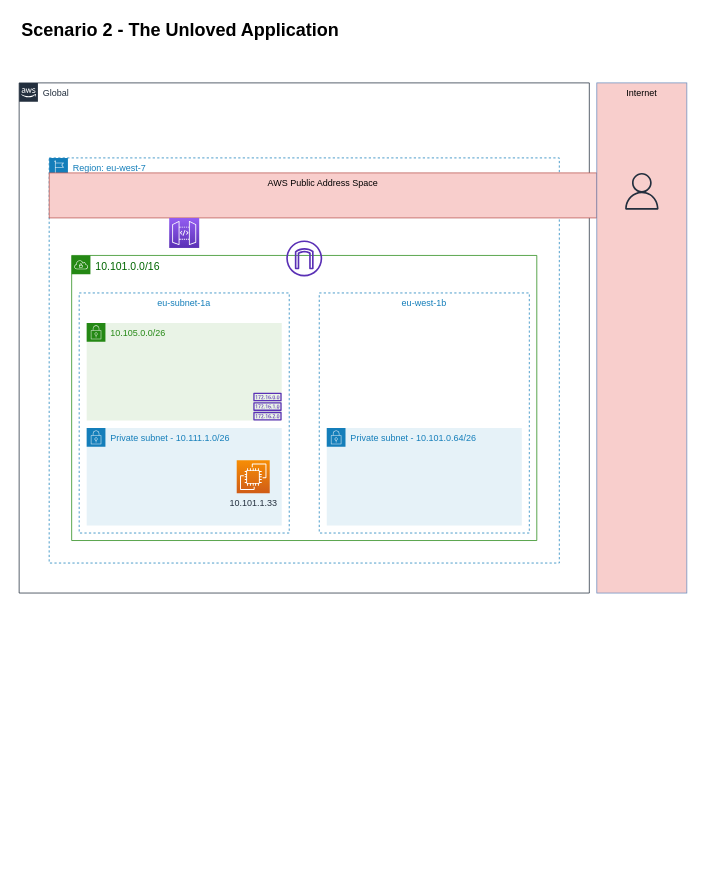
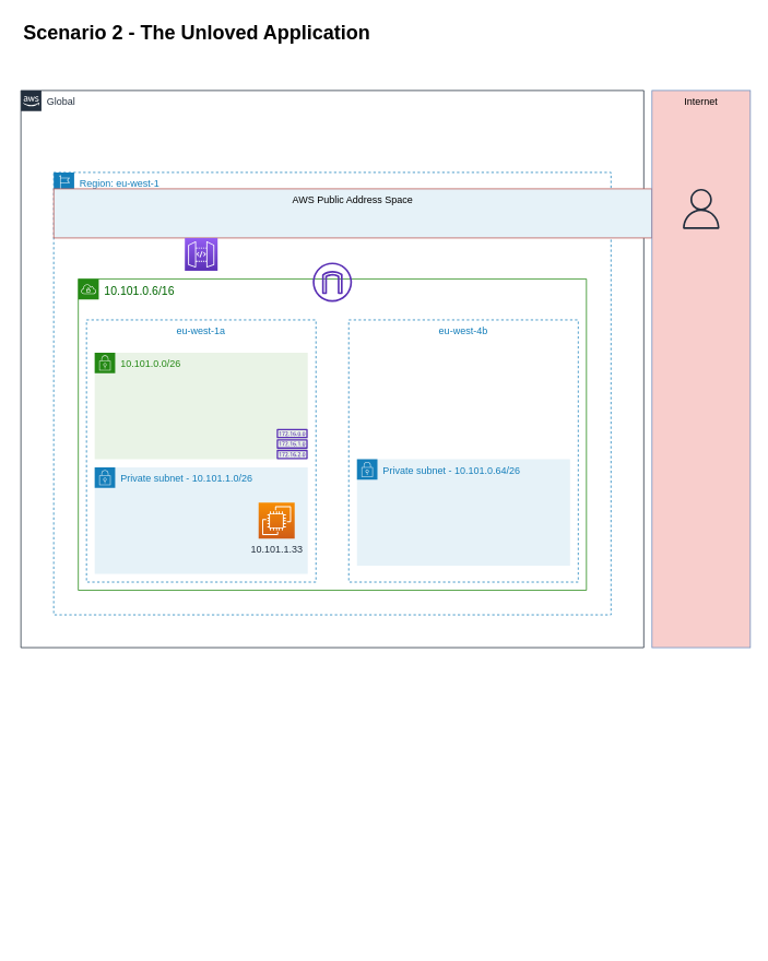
- <mxCell id="4" value="Region: eu-west-7" style="points=[[0,0],[0.25,0],[0.5,0],[0.75,0],[1,0],[1,0.25],[1,0.5],[1,0.75],[1,1],[0.75,1],[0.5,1],[0.25,1],[0,1],[0,0.75],[0,0.5],[0,0.25]];outlineConnect=0;gradientColor=none;html=1;whiteSpace=wrap;fontSize=12;fontStyle=0;shape=mxgraph.aws4.group;grIcon=mxgraph.aws4.group_region;strokeColor=#147EBA;fillColor=none;verticalAlign=top;align=left;spacingLeft=30;fontColor=#147EBA;dashed=1;shadow=0;" parent="1" vertex="1"><mxGeometry x="65" y="210" width="680" height="540" as="geometry" /></mxCell>
+ <mxCell id="4" value="Region: eu-west-1" style="points=[[0,0],[0.25,0],[0.5,0],[0.75,0],[1,0],[1,0.25],[1,0.5],[1,0.75],[1,1],[0.75,1],[0.5,1],[0.25,1],[0,1],[0,0.75],[0,0.5],[0,0.25]];outlineConnect=0;gradientColor=none;html=1;whiteSpace=wrap;fontSize=12;fontStyle=0;shape=mxgraph.aws4.group;grIcon=mxgraph.aws4.group_region;strokeColor=#147EBA;fillColor=none;verticalAlign=top;align=left;spacingLeft=30;fontColor=#147EBA;dashed=1;shadow=0;" parent="1" vertex="1"><mxGeometry x="65" y="210" width="680" height="540" as="geometry" /></mxCell>
- <mxCell id="9" value="AWS Public Address Space" style="fillColor=#f8cecc;strokeColor=#b85450;dashed=0;verticalAlign=top;fontStyle=0;shadow=0;" parent="1" vertex="1"><mxGeometry x="65" y="230" width="730" height="60" as="geometry" /></mxCell>
+ <mxCell id="9" value="AWS Public Address Space" style="fillColor=#e6f2f8;strokeColor=#b85450;dashed=0;verticalAlign=top;fontStyle=0;shadow=0;" parent="1" vertex="1"><mxGeometry x="65" y="230" width="730" height="60" as="geometry" /></mxCell>
- <mxCell id="2" value="&lt;font style=&quot;font-size: 14px&quot; color=&quot;#006600&quot;&gt;10.101.0.0/16&lt;/font&gt;" style="points=[[0,0],[0.25,0],[0.5,0],[0.75,0],[1,0],[1,0.25],[1,0.5],[1,0.75],[1,1],[0.75,1],[0.5,1],[0.25,1],[0,1],[0,0.75],[0,0.5],[0,0.25]];outlineConnect=0;gradientColor=none;html=1;whiteSpace=wrap;fontSize=12;fontStyle=0;shape=mxgraph.aws4.group;grIcon=mxgraph.aws4.group_vpc;strokeColor=#248814;fillColor=none;verticalAlign=top;align=left;spacingLeft=30;fontColor=#AAB7B8;dashed=0;shadow=0;" parent="1" vertex="1"><mxGeometry x="95" y="340" width="620" height="380" as="geometry" /></mxCell>
+ <mxCell id="2" value="&lt;font style=&quot;font-size: 14px&quot; color=&quot;#006600&quot;&gt;10.101.0.6/16&lt;/font&gt;" style="points=[[0,0],[0.25,0],[0.5,0],[0.75,0],[1,0],[1,0.25],[1,0.5],[1,0.75],[1,1],[0.75,1],[0.5,1],[0.25,1],[0,1],[0,0.75],[0,0.5],[0,0.25]];outlineConnect=0;gradientColor=none;html=1;whiteSpace=wrap;fontSize=12;fontStyle=0;shape=mxgraph.aws4.group;grIcon=mxgraph.aws4.group_vpc;strokeColor=#248814;fillColor=none;verticalAlign=top;align=left;spacingLeft=30;fontColor=#AAB7B8;dashed=0;shadow=0;" parent="1" vertex="1"><mxGeometry x="95" y="340" width="620" height="380" as="geometry" /></mxCell>
- <mxCell id="5" value="eu-subnet-1a" style="fillColor=none;strokeColor=#147EBA;dashed=1;verticalAlign=top;fontStyle=0;fontColor=#147EBA;shadow=0;" parent="1" vertex="1"><mxGeometry x="105" y="390" width="280" height="320" as="geometry" /></mxCell>
+ <mxCell id="5" value="eu-west-1a" style="fillColor=none;strokeColor=#147EBA;dashed=1;verticalAlign=top;fontStyle=0;fontColor=#147EBA;shadow=0;" parent="1" vertex="1"><mxGeometry x="105" y="390" width="280" height="320" as="geometry" /></mxCell>
- <mxCell id="7" value="eu-west-1b" style="fillColor=none;strokeColor=#147EBA;dashed=1;verticalAlign=top;fontStyle=0;fontColor=#147EBA;shadow=0;" parent="1" vertex="1"><mxGeometry x="425" y="390" width="280" height="320" as="geometry" /></mxCell>
+ <mxCell id="7" value="eu-west-4b" style="fillColor=none;strokeColor=#147EBA;dashed=1;verticalAlign=top;fontStyle=0;fontColor=#147EBA;shadow=0;" parent="1" vertex="1"><mxGeometry x="425" y="390" width="280" height="320" as="geometry" /></mxCell>
- <mxCell id="6" value="10.105.0.0/26" style="points=[[0,0],[0.25,0],[0.5,0],[0.75,0],[1,0],[1,0.25],[1,0.5],[1,0.75],[1,1],[0.75,1],[0.5,1],[0.25,1],[0,1],[0,0.75],[0,0.5],[0,0.25]];outlineConnect=0;gradientColor=none;html=1;whiteSpace=wrap;fontSize=12;fontStyle=0;shape=mxgraph.aws4.group;grIcon=mxgraph.aws4.group_security_group;grStroke=0;strokeColor=#248814;fillColor=#E9F3E6;verticalAlign=top;align=left;spacingLeft=30;fontColor=#248814;dashed=0;shadow=0;" parent="1" vertex="1"><mxGeometry x="115" y="430" width="260" height="130" as="geometry" /></mxCell>
+ <mxCell id="6" value="10.101.0.0/26" style="points=[[0,0],[0.25,0],[0.5,0],[0.75,0],[1,0],[1,0.25],[1,0.5],[1,0.75],[1,1],[0.75,1],[0.5,1],[0.25,1],[0,1],[0,0.75],[0,0.5],[0,0.25]];outlineConnect=0;gradientColor=none;html=1;whiteSpace=wrap;fontSize=12;fontStyle=0;shape=mxgraph.aws4.group;grIcon=mxgraph.aws4.group_security_group;grStroke=0;strokeColor=#248814;fillColor=#E9F3E6;verticalAlign=top;align=left;spacingLeft=30;fontColor=#248814;dashed=0;shadow=0;" parent="1" vertex="1"><mxGeometry x="115" y="430" width="260" height="130" as="geometry" /></mxCell>
- <mxCell id="8" value="Private subnet - 10.111.1.0/26" style="points=[[0,0],[0.25,0],[0.5,0],[0.75,0],[1,0],[1,0.25],[1,0.5],[1,0.75],[1,1],[0.75,1],[0.5,1],[0.25,1],[0,1],[0,0.75],[0,0.5],[0,0.25]];outlineConnect=0;gradientColor=none;html=1;whiteSpace=wrap;fontSize=12;fontStyle=0;shape=mxgraph.aws4.group;grIcon=mxgraph.aws4.group_security_group;grStroke=0;strokeColor=#147EBA;fillColor=#E6F2F8;verticalAlign=top;align=left;spacingLeft=30;fontColor=#147EBA;dashed=0;shadow=0;" parent="1" vertex="1"><mxGeometry x="115" y="570" width="260" height="130" as="geometry" /></mxCell>
+ <mxCell id="8" value="Private subnet - 10.101.1.0/26" style="points=[[0,0],[0.25,0],[0.5,0],[0.75,0],[1,0],[1,0.25],[1,0.5],[1,0.75],[1,1],[0.75,1],[0.5,1],[0.25,1],[0,1],[0,0.75],[0,0.5],[0,0.25]];outlineConnect=0;gradientColor=none;html=1;whiteSpace=wrap;fontSize=12;fontStyle=0;shape=mxgraph.aws4.group;grIcon=mxgraph.aws4.group_security_group;grStroke=0;strokeColor=#147EBA;fillColor=#E6F2F8;verticalAlign=top;align=left;spacingLeft=30;fontColor=#147EBA;dashed=0;shadow=0;" parent="1" vertex="1"><mxGeometry x="115" y="570" width="260" height="130" as="geometry" /></mxCell>
- <mxCell id="12" value="Private subnet - 10.101.0.64/26" style="points=[[0,0],[0.25,0],[0.5,0],[0.75,0],[1,0],[1,0.25],[1,0.5],[1,0.75],[1,1],[0.75,1],[0.5,1],[0.25,1],[0,1],[0,0.75],[0,0.5],[0,0.25]];outlineConnect=0;gradientColor=none;html=1;whiteSpace=wrap;fontSize=12;fontStyle=0;shape=mxgraph.aws4.group;grIcon=mxgraph.aws4.group_security_group;grStroke=0;strokeColor=#147EBA;fillColor=#E6F2F8;verticalAlign=top;align=left;spacingLeft=30;fontColor=#147EBA;dashed=0;shadow=0;" parent="1" vertex="1"><mxGeometry x="435" y="570" width="260" height="130" as="geometry" /></mxCell>
+ <mxCell id="12" value="Private subnet - 10.101.0.64/26" style="points=[[0,0],[0.25,0],[0.5,0],[0.75,0],[1,0],[1,0.25],[1,0.5],[1,0.75],[1,1],[0.75,1],[0.5,1],[0.25,1],[0,1],[0,0.75],[0,0.5],[0,0.25]];outlineConnect=0;gradientColor=none;html=1;whiteSpace=wrap;fontSize=12;fontStyle=0;shape=mxgraph.aws4.group;grIcon=mxgraph.aws4.group_security_group;grStroke=0;strokeColor=#147EBA;fillColor=#E6F2F8;verticalAlign=top;align=left;spacingLeft=30;fontColor=#147EBA;dashed=0;shadow=0;" parent="1" vertex="1"><mxGeometry x="435" y="560" width="260" height="130" as="geometry" /></mxCell>
